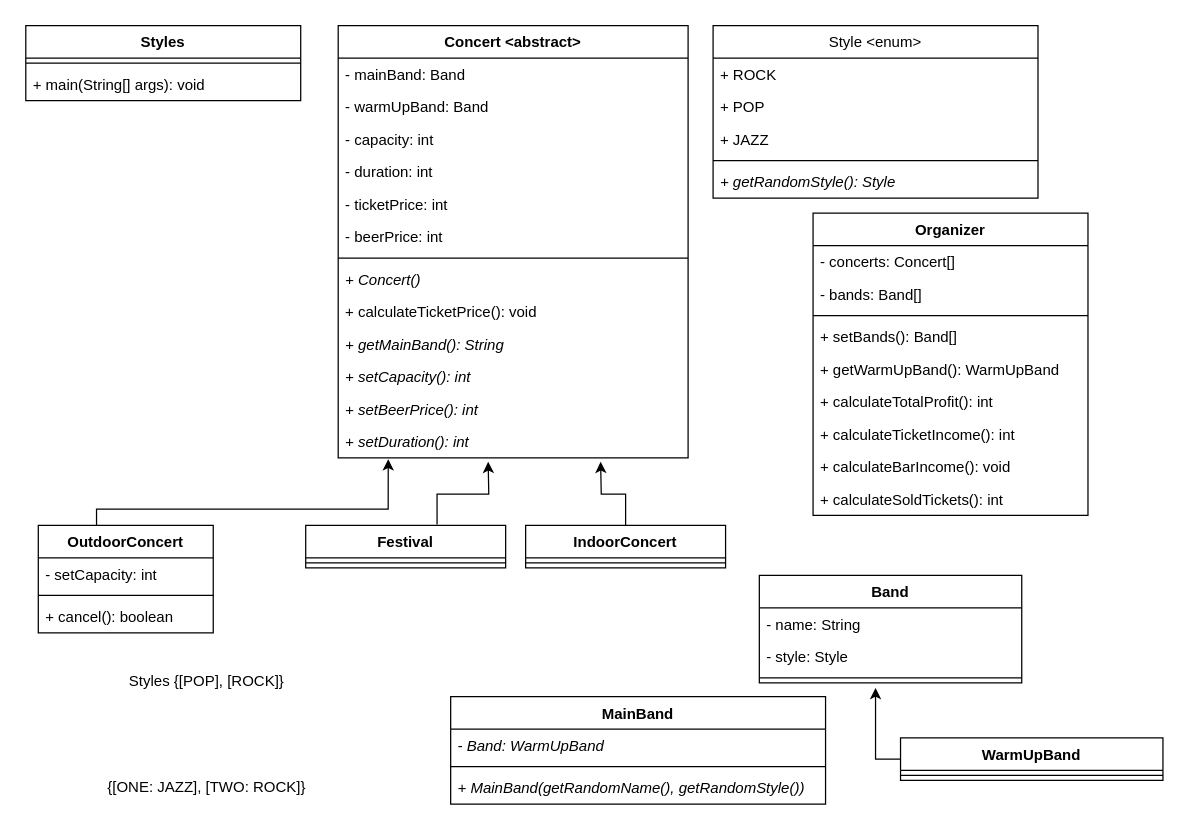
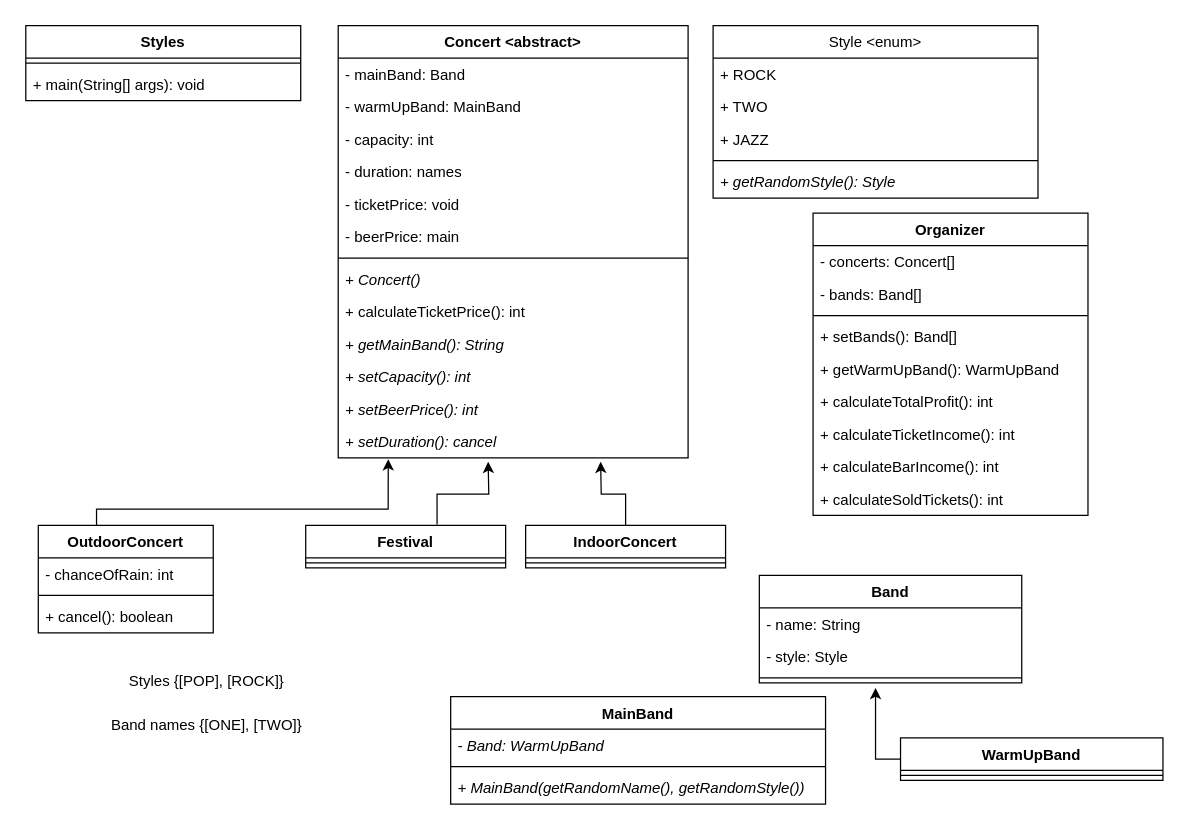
- <mxCell id="4" value="- warmUpBand: Band" style="text;strokeColor=none;fillColor=none;align=left;verticalAlign=top;spacingLeft=4;spacingRight=4;overflow=hidden;rotatable=0;points=[[0,0.5],[1,0.5]];portConstraint=eastwest;" vertex="1" parent="2"><mxGeometry y="52" width="280" height="26" as="geometry" /></mxCell>
+ <mxCell id="4" value="- warmUpBand: MainBand" style="text;strokeColor=none;fillColor=none;align=left;verticalAlign=top;spacingLeft=4;spacingRight=4;overflow=hidden;rotatable=0;points=[[0,0.5],[1,0.5]];portConstraint=eastwest;" vertex="1" parent="2"><mxGeometry y="52" width="280" height="26" as="geometry" /></mxCell>
- <mxCell id="25" value="+ POP" style="text;strokeColor=none;fillColor=none;align=left;verticalAlign=top;spacingLeft=4;spacingRight=4;overflow=hidden;rotatable=0;points=[[0,0.5],[1,0.5]];portConstraint=eastwest;" vertex="1" parent="23"><mxGeometry y="52" width="260" height="26" as="geometry" /></mxCell>
+ <mxCell id="25" value="+ TWO" style="text;strokeColor=none;fillColor=none;align=left;verticalAlign=top;spacingLeft=4;spacingRight=4;overflow=hidden;rotatable=0;points=[[0,0.5],[1,0.5]];portConstraint=eastwest;" vertex="1" parent="23"><mxGeometry y="52" width="260" height="26" as="geometry" /></mxCell>
- <mxCell id="6" value="- duration: int" style="text;strokeColor=none;fillColor=none;align=left;verticalAlign=top;spacingLeft=4;spacingRight=4;overflow=hidden;rotatable=0;points=[[0,0.5],[1,0.5]];portConstraint=eastwest;" vertex="1" parent="2"><mxGeometry y="104" width="280" height="26" as="geometry" /></mxCell>
+ <mxCell id="6" value="- duration: names" style="text;strokeColor=none;fillColor=none;align=left;verticalAlign=top;spacingLeft=4;spacingRight=4;overflow=hidden;rotatable=0;points=[[0,0.5],[1,0.5]];portConstraint=eastwest;" vertex="1" parent="2"><mxGeometry y="104" width="280" height="26" as="geometry" /></mxCell>
- <mxCell id="7" value="- ticketPrice: int" style="text;strokeColor=none;fillColor=none;align=left;verticalAlign=top;spacingLeft=4;spacingRight=4;overflow=hidden;rotatable=0;points=[[0,0.5],[1,0.5]];portConstraint=eastwest;" vertex="1" parent="2"><mxGeometry y="130" width="280" height="26" as="geometry" /></mxCell>
+ <mxCell id="7" value="- ticketPrice: void" style="text;strokeColor=none;fillColor=none;align=left;verticalAlign=top;spacingLeft=4;spacingRight=4;overflow=hidden;rotatable=0;points=[[0,0.5],[1,0.5]];portConstraint=eastwest;" vertex="1" parent="2"><mxGeometry y="130" width="280" height="26" as="geometry" /></mxCell>
- <mxCell id="8" value="- beerPrice: int" style="text;strokeColor=none;fillColor=none;align=left;verticalAlign=top;spacingLeft=4;spacingRight=4;overflow=hidden;rotatable=0;points=[[0,0.5],[1,0.5]];portConstraint=eastwest;" vertex="1" parent="2"><mxGeometry y="156" width="280" height="26" as="geometry" /></mxCell>
+ <mxCell id="8" value="- beerPrice: main" style="text;strokeColor=none;fillColor=none;align=left;verticalAlign=top;spacingLeft=4;spacingRight=4;overflow=hidden;rotatable=0;points=[[0,0.5],[1,0.5]];portConstraint=eastwest;" vertex="1" parent="2"><mxGeometry y="156" width="280" height="26" as="geometry" /></mxCell>
- <mxCell id="11" value="+ calculateTicketPrice(): void" style="text;strokeColor=none;fillColor=none;align=left;verticalAlign=top;spacingLeft=4;spacingRight=4;overflow=hidden;rotatable=0;points=[[0,0.5],[1,0.5]];portConstraint=eastwest;fontStyle=0" vertex="1" parent="2"><mxGeometry y="216" width="280" height="26" as="geometry" /></mxCell>
+ <mxCell id="11" value="+ calculateTicketPrice(): int" style="text;strokeColor=none;fillColor=none;align=left;verticalAlign=top;spacingLeft=4;spacingRight=4;overflow=hidden;rotatable=0;points=[[0,0.5],[1,0.5]];portConstraint=eastwest;fontStyle=0" vertex="1" parent="2"><mxGeometry y="216" width="280" height="26" as="geometry" /></mxCell>
- <mxCell id="15" value="+ setDuration(): int" style="text;strokeColor=none;fillColor=none;align=left;verticalAlign=top;spacingLeft=4;spacingRight=4;overflow=hidden;rotatable=0;points=[[0,0.5],[1,0.5]];portConstraint=eastwest;fontStyle=2" vertex="1" parent="2"><mxGeometry y="320" width="280" height="26" as="geometry" /></mxCell>
+ <mxCell id="15" value="+ setDuration(): cancel" style="text;strokeColor=none;fillColor=none;align=left;verticalAlign=top;spacingLeft=4;spacingRight=4;overflow=hidden;rotatable=0;points=[[0,0.5],[1,0.5]];portConstraint=eastwest;fontStyle=2" vertex="1" parent="2"><mxGeometry y="320" width="280" height="26" as="geometry" /></mxCell>
- <mxCell id="52" value="+ calculateBarIncome(): void" style="text;strokeColor=none;fillColor=none;align=left;verticalAlign=top;spacingLeft=4;spacingRight=4;overflow=hidden;rotatable=0;points=[[0,0.5],[1,0.5]];portConstraint=eastwest;fontStyle=0" vertex="1" parent="44"><mxGeometry y="190" width="220" height="26" as="geometry" /></mxCell>
+ <mxCell id="52" value="+ calculateBarIncome(): int" style="text;strokeColor=none;fillColor=none;align=left;verticalAlign=top;spacingLeft=4;spacingRight=4;overflow=hidden;rotatable=0;points=[[0,0.5],[1,0.5]];portConstraint=eastwest;fontStyle=0" vertex="1" parent="44"><mxGeometry y="190" width="220" height="26" as="geometry" /></mxCell>
- <mxCell id="57" value="- setCapacity: int" style="text;strokeColor=none;fillColor=none;align=left;verticalAlign=top;spacingLeft=4;spacingRight=4;overflow=hidden;rotatable=0;points=[[0,0.5],[1,0.5]];portConstraint=eastwest;" vertex="1" parent="56"><mxGeometry y="26" width="140" height="26" as="geometry" /></mxCell>
+ <mxCell id="57" value="- chanceOfRain: int" style="text;strokeColor=none;fillColor=none;align=left;verticalAlign=top;spacingLeft=4;spacingRight=4;overflow=hidden;rotatable=0;points=[[0,0.5],[1,0.5]];portConstraint=eastwest;" vertex="1" parent="56"><mxGeometry y="26" width="140" height="26" as="geometry" /></mxCell>
+ <mxCell id="30" value="Band names {[ONE], [TWO]}" style="text;html=1;strokeColor=none;fillColor=none;align=center;verticalAlign=middle;whiteSpace=wrap;rounded=0;" vertex="1" parent="1"><mxGeometry x="30" y="570" width="270" height="20" as="geometry" /></mxCell>
- <mxCell id="29" value="{[ONE: JAZZ], [TWO: ROCK]}" style="text;html=1;strokeColor=none;fillColor=none;align=center;verticalAlign=middle;whiteSpace=wrap;rounded=0;" vertex="1" parent="1"><mxGeometry x="30" y="620" width="270" height="20" as="geometry" /></mxCell>
